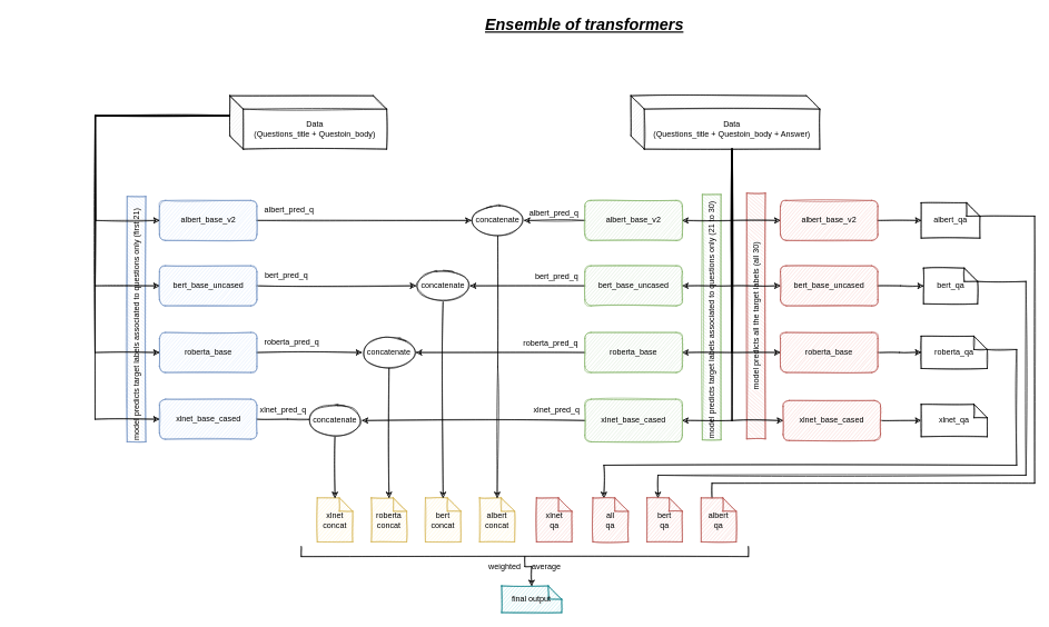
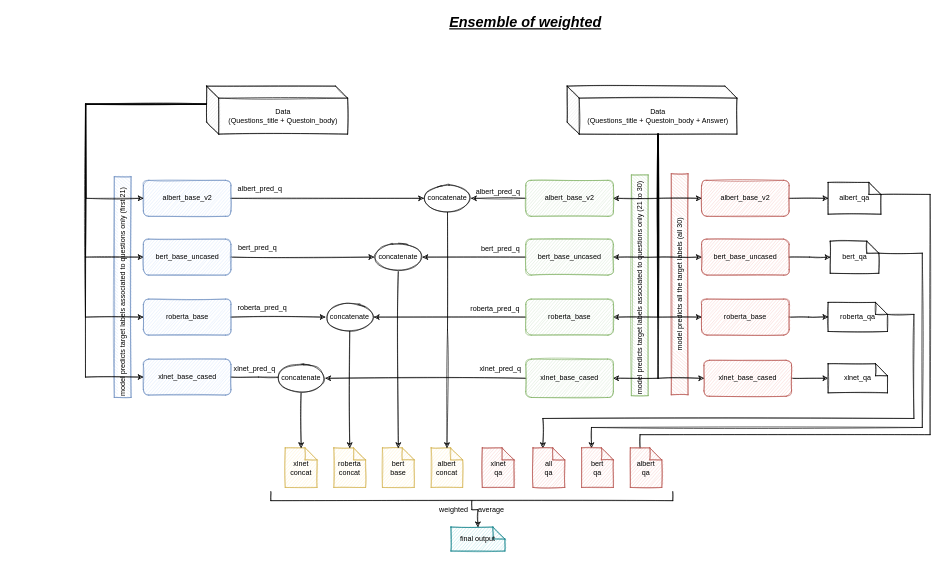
- <mxCell id="73" value="&lt;b&gt;&lt;font size=&quot;1&quot;&gt;&lt;i style=&quot;font-size: 24px&quot;&gt;&lt;u&gt;Ensemble of transformers&lt;/u&gt;&lt;/i&gt;&lt;/font&gt;&lt;/b&gt;" style="text;html=1;strokeColor=none;fillColor=none;align=center;verticalAlign=middle;whiteSpace=wrap;rounded=0;shadow=0;sketch=1;" parent="1" vertex="1"><mxGeometry x="718.25" y="20" width="315" height="33" as="geometry" /></mxCell>
+ <mxCell id="73" value="&lt;b&gt;&lt;font size=&quot;1&quot;&gt;&lt;i style=&quot;font-size: 24px&quot;&gt;&lt;u&gt;Ensemble of weighted&lt;/u&gt;&lt;/i&gt;&lt;/font&gt;&lt;/b&gt;" style="text;html=1;strokeColor=none;fillColor=none;align=center;verticalAlign=middle;whiteSpace=wrap;rounded=0;shadow=0;sketch=1;" parent="1" vertex="1"><mxGeometry x="718.25" y="20" width="315" height="33" as="geometry" /></mxCell>
- <mxCell id="55" value="bert&lt;br&gt;concat" style="shape=note;size=20;whiteSpace=wrap;html=1;fillColor=#fff2cc;strokeColor=#d6b656;shadow=0;strokeWidth=1;sketch=1;" parent="1" vertex="1"><mxGeometry x="637" y="746" width="53" height="66" as="geometry" /></mxCell>
+ <mxCell id="55" value="bert&lt;br&gt;base" style="shape=note;size=20;whiteSpace=wrap;html=1;fillColor=#fff2cc;strokeColor=#d6b656;shadow=0;strokeWidth=1;sketch=1;" parent="1" vertex="1"><mxGeometry x="637" y="746" width="53" height="66" as="geometry" /></mxCell>
